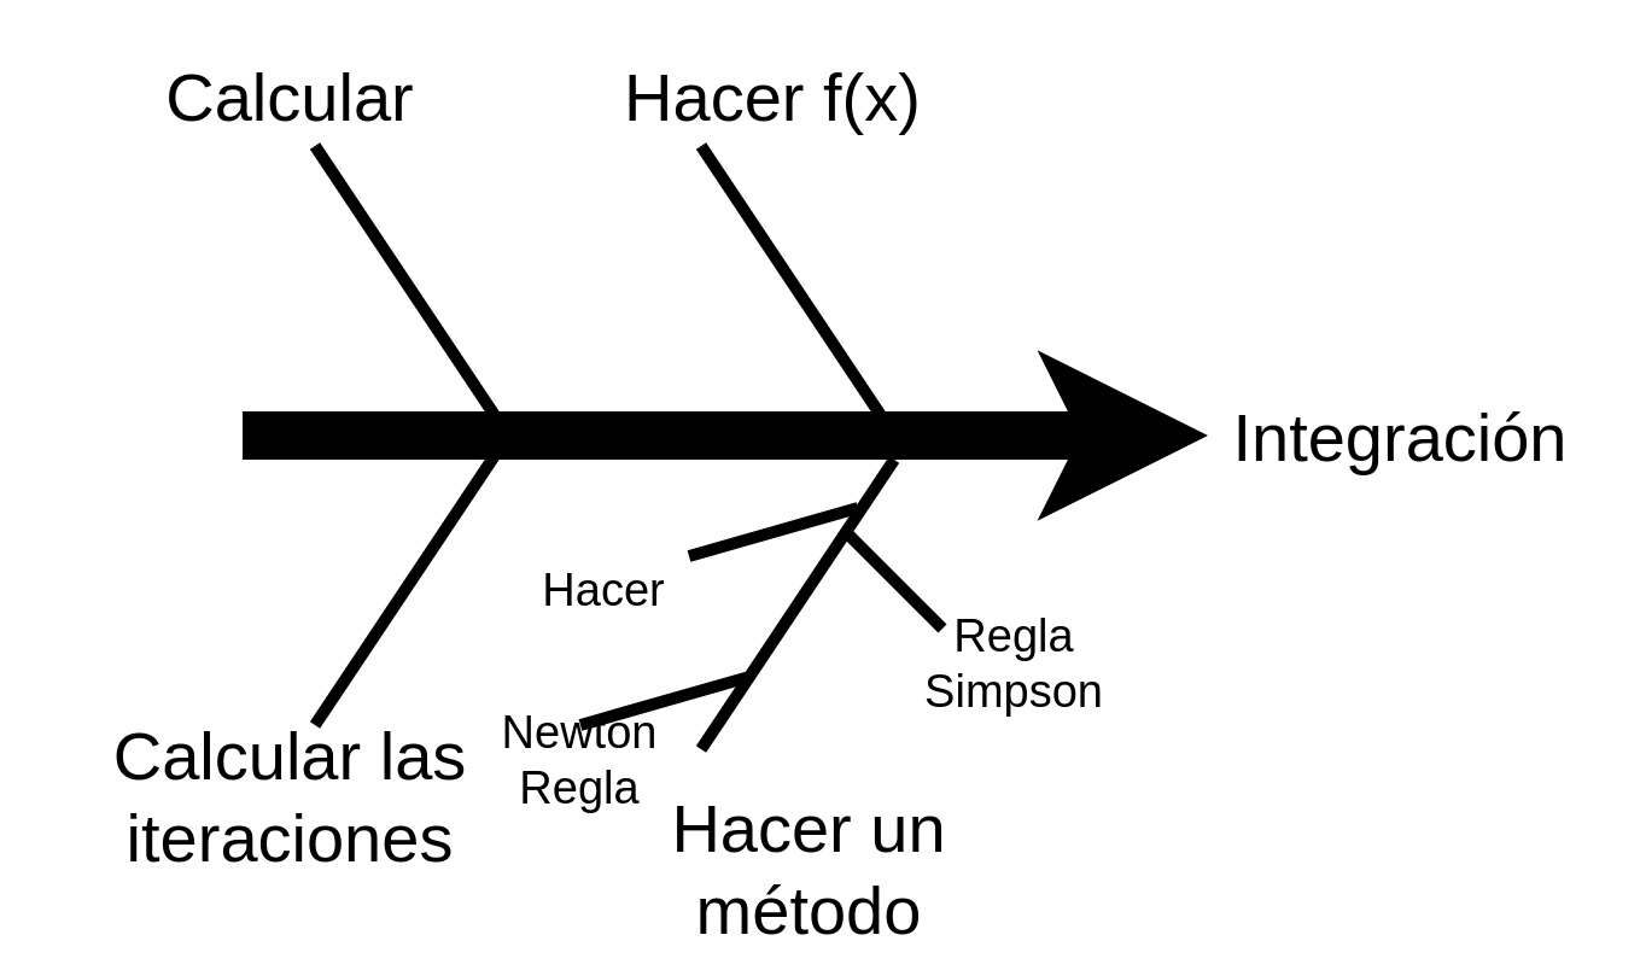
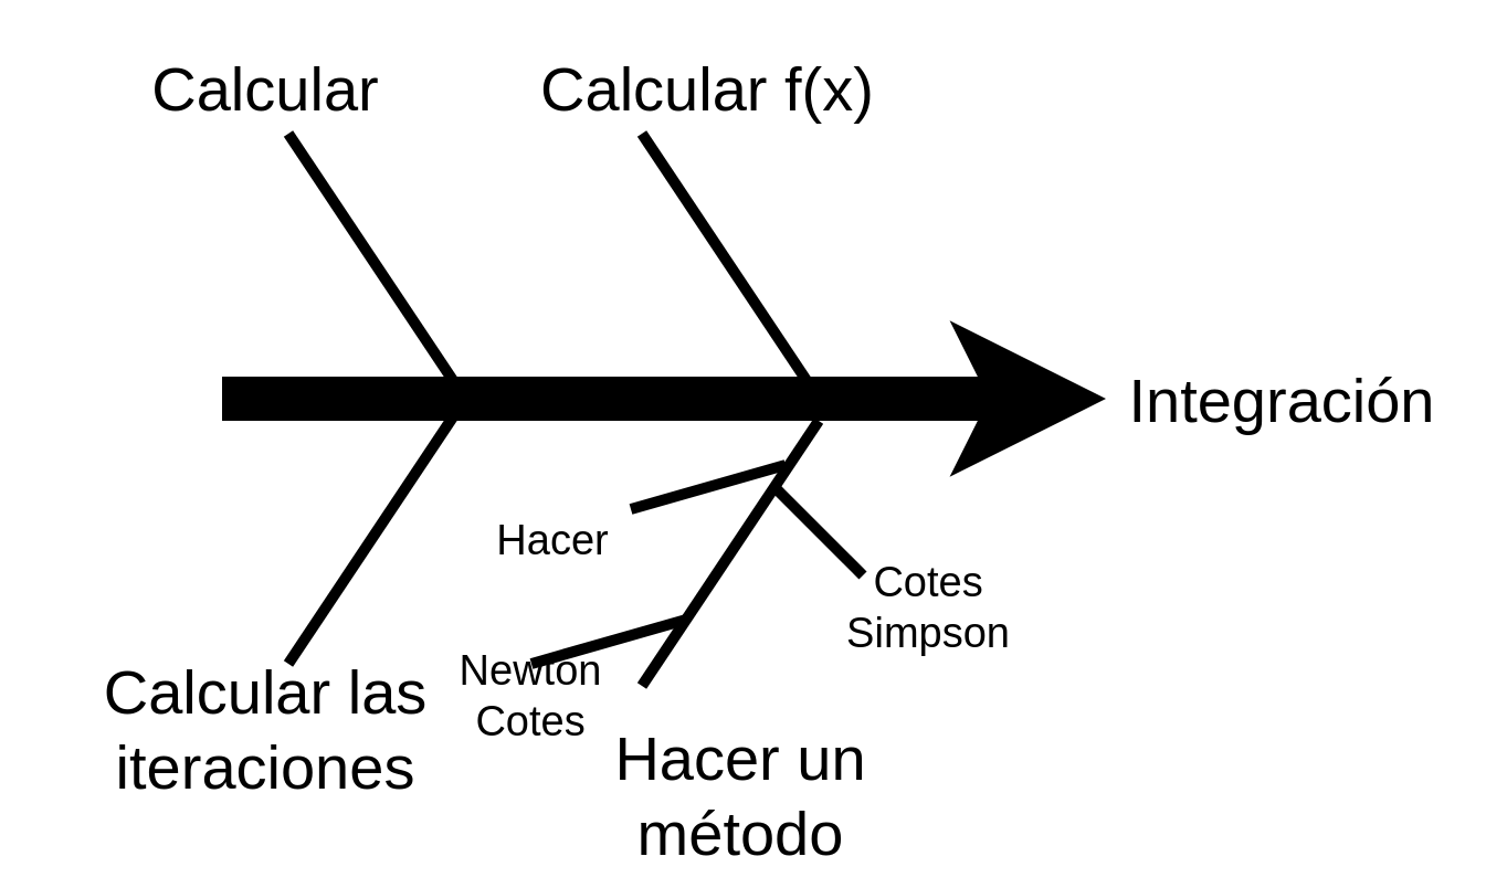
- <mxCell id="8" value="Hacer f(x)" style="text;html=1;strokeColor=none;fillColor=none;align=center;verticalAlign=middle;whiteSpace=wrap;rounded=0;fontSize=28;" vertex="1" parent="1"><mxGeometry x="220" y="20" width="200" height="40" as="geometry" /></mxCell>
+ <mxCell id="8" value="Calcular f(x)" style="text;html=1;strokeColor=none;fillColor=none;align=center;verticalAlign=middle;whiteSpace=wrap;rounded=0;fontSize=28;" vertex="1" parent="1"><mxGeometry x="220" y="20" width="200" height="40" as="geometry" /></mxCell>
- <mxCell id="15" value="Regla Simpson" style="text;html=1;strokeColor=none;fillColor=none;align=center;verticalAlign=middle;whiteSpace=wrap;rounded=0;fontSize=19;" vertex="1" parent="1"><mxGeometry x="390" y="260" width="60" height="30" as="geometry" /></mxCell>
+ <mxCell id="15" value="Cotes Simpson" style="text;html=1;strokeColor=none;fillColor=none;align=center;verticalAlign=middle;whiteSpace=wrap;rounded=0;fontSize=19;" vertex="1" parent="1"><mxGeometry x="390" y="260" width="60" height="30" as="geometry" /></mxCell>
- <mxCell id="17" value="Newton Regla" style="text;html=1;strokeColor=none;fillColor=none;align=center;verticalAlign=middle;whiteSpace=wrap;rounded=0;fontSize=19;" vertex="1" parent="1"><mxGeometry x="210" y="300" width="60" height="30" as="geometry" /></mxCell>
+ <mxCell id="17" value="Newton Cotes" style="text;html=1;strokeColor=none;fillColor=none;align=center;verticalAlign=middle;whiteSpace=wrap;rounded=0;fontSize=19;" vertex="1" parent="1"><mxGeometry x="210" y="300" width="60" height="30" as="geometry" /></mxCell>
